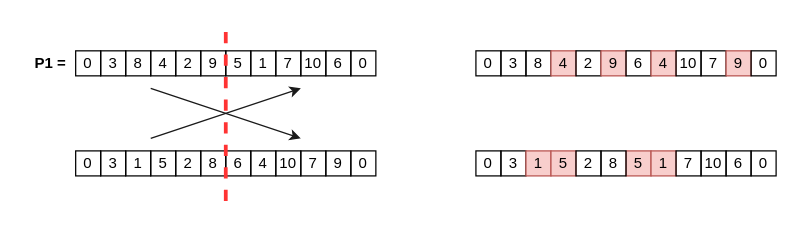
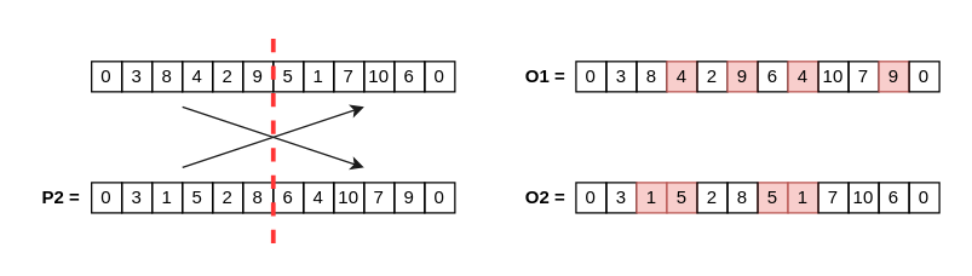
- <mxCell id="29" value="P1 =" style="text;html=1;strokeColor=none;fillColor=none;align=center;verticalAlign=middle;whiteSpace=wrap;rounded=0;fontStyle=1" parent="1" vertex="1"><mxGeometry x="20" y="40" width="40" height="20" as="geometry" /></mxCell>
+ <mxCell id="43" value="O1 =" style="text;html=1;strokeColor=none;fillColor=none;align=center;verticalAlign=middle;whiteSpace=wrap;rounded=0;fontStyle=1" parent="1" vertex="1"><mxGeometry x="340" y="40" width="40" height="20" as="geometry" /></mxCell>
+ <mxCell id="30" value="P2 =" style="text;html=1;strokeColor=none;fillColor=none;align=center;verticalAlign=middle;whiteSpace=wrap;rounded=0;fontStyle=1" parent="1" vertex="1"><mxGeometry x="20" y="120" width="40" height="20" as="geometry" /></mxCell>
+ <mxCell id="44" value="O2 =" style="text;html=1;strokeColor=none;fillColor=none;align=center;verticalAlign=middle;whiteSpace=wrap;rounded=0;fontStyle=1" parent="1" vertex="1"><mxGeometry x="340" y="120" width="40" height="20" as="geometry" /></mxCell>
